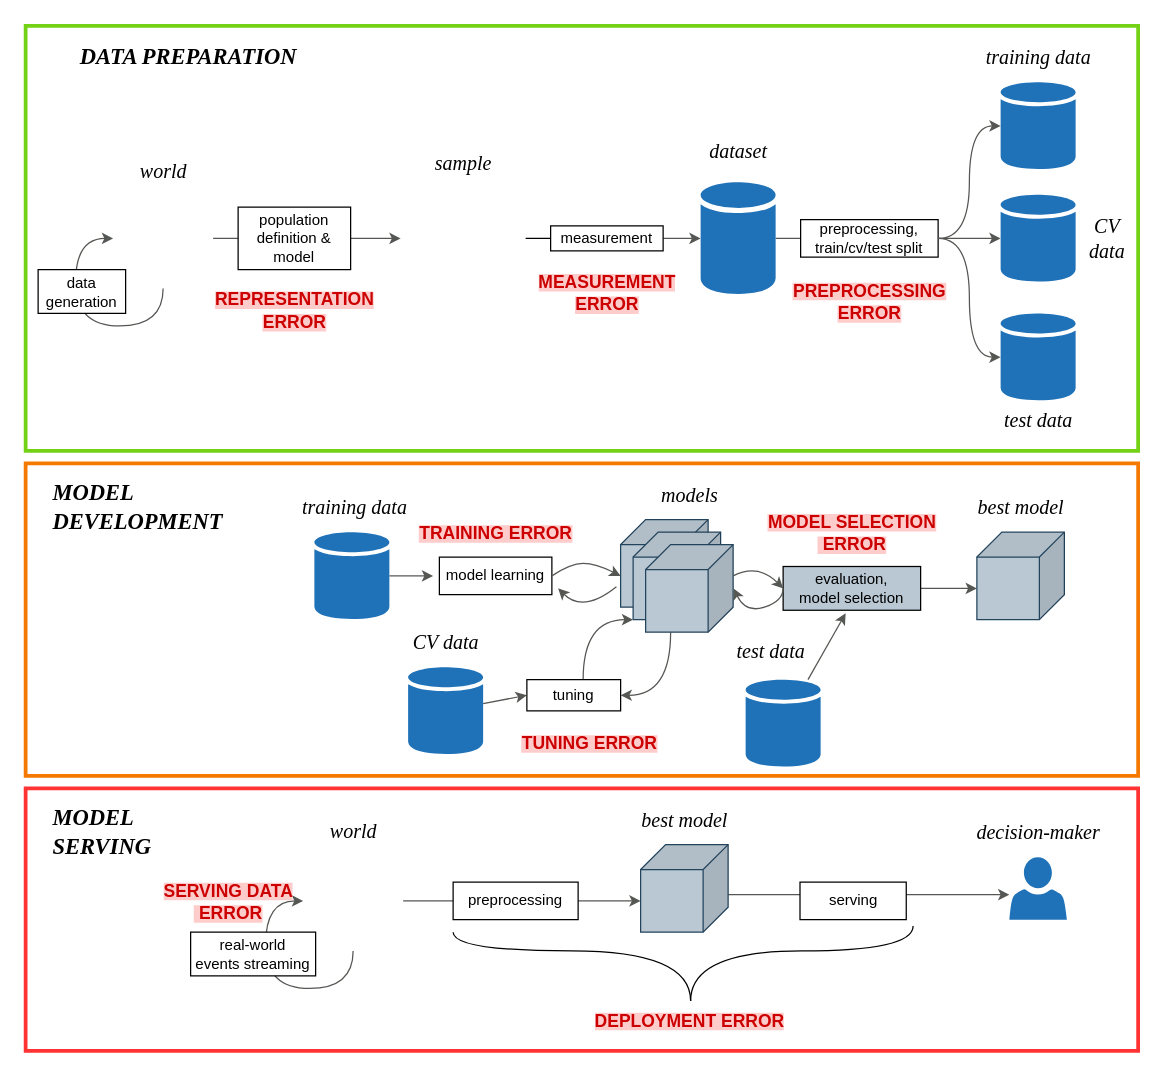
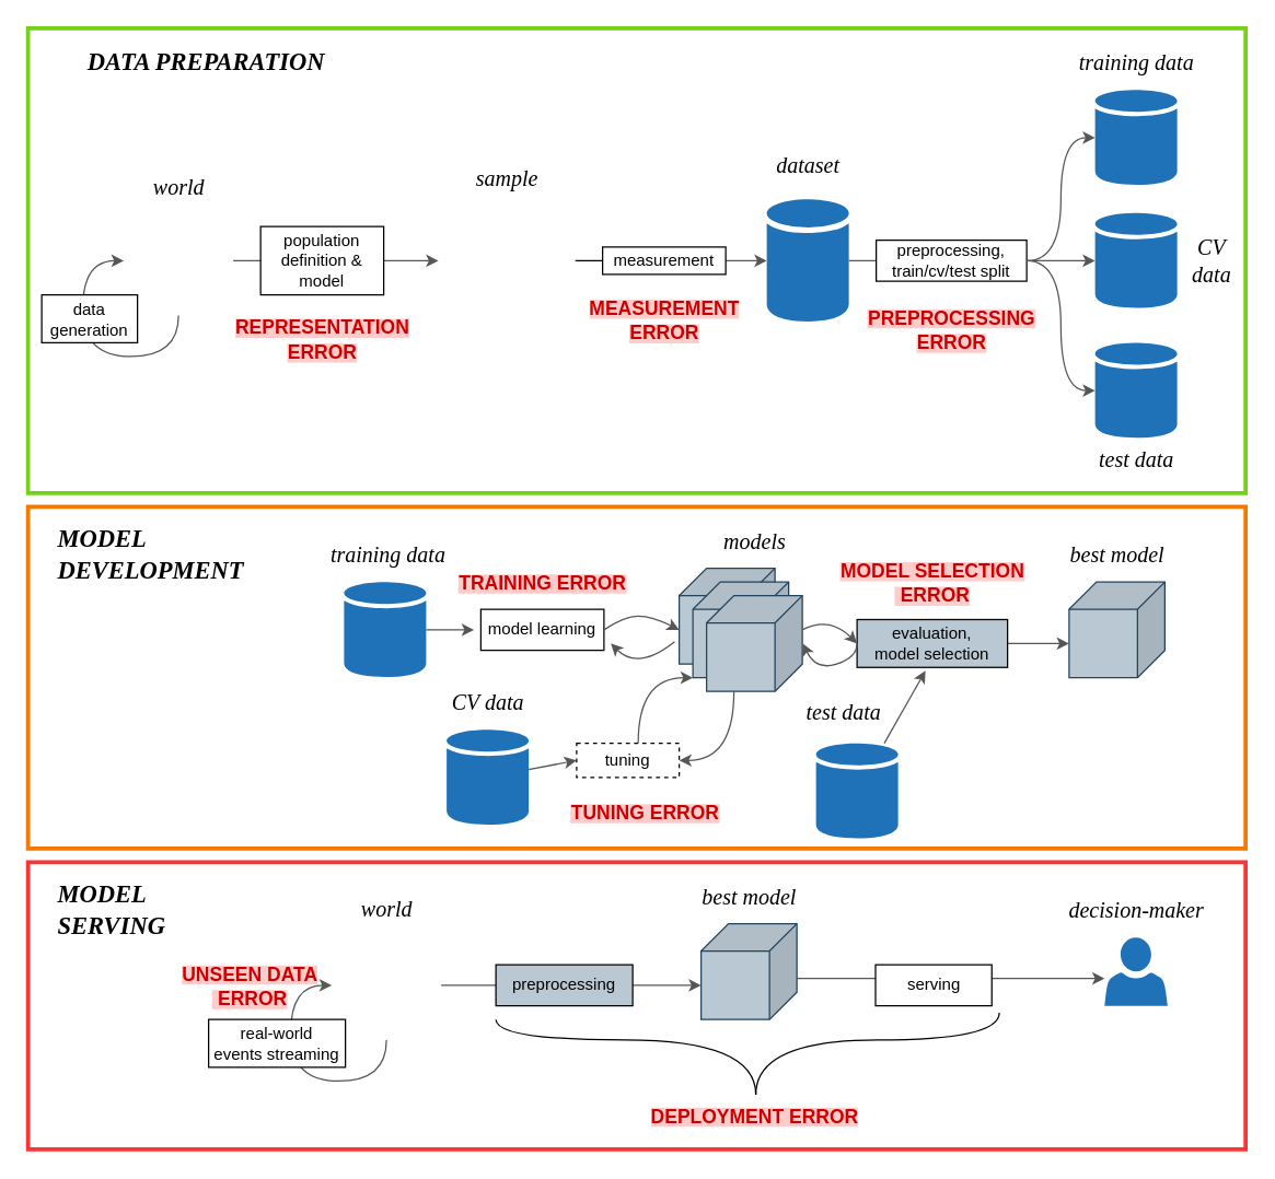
- <mxCell id="44" value="tuning" style="rounded=0;whiteSpace=wrap;html=1;" parent="1" vertex="1"><mxGeometry x="421" y="543" width="75" height="25" as="geometry" /></mxCell>
+ <mxCell id="44" value="tuning" style="rounded=0;whiteSpace=wrap;html=1;dashed=1;" parent="1" vertex="1"><mxGeometry x="421" y="543" width="75" height="25" as="geometry" /></mxCell>
- <mxCell id="70" value="&lt;div&gt;&lt;font style=&quot;background-color: rgb(255, 204, 204);&quot; color=&quot;#CC0000&quot;&gt;&lt;b&gt;&lt;font style=&quot;font-size: 15px;&quot;&gt;&lt;font style=&quot;font-size: 15px;&quot;&gt;&lt;font style=&quot;font-size: 15px;&quot;&gt;&lt;font style=&quot;font-size: 15px;&quot;&gt;&lt;font style=&quot;font-size: 14px;&quot;&gt;&lt;font style=&quot;font-size: 14px;&quot;&gt;SERVING DATA&lt;/font&gt;&lt;/font&gt;&lt;/font&gt;&lt;/font&gt;&lt;/font&gt;&lt;/font&gt;&lt;/b&gt;&lt;/font&gt;&lt;/div&gt;&lt;div&gt;&lt;font style=&quot;background-color: rgb(255, 204, 204);&quot; color=&quot;#CC0000&quot;&gt;&lt;b&gt;&lt;font style=&quot;font-size: 15px;&quot;&gt;&lt;font style=&quot;font-size: 15px;&quot;&gt;&lt;font style=&quot;font-size: 15px;&quot;&gt;&lt;font style=&quot;font-size: 15px;&quot;&gt;&lt;font style=&quot;font-size: 14px;&quot;&gt;&lt;font style=&quot;font-size: 14px;&quot;&gt;&amp;nbsp;ERROR&lt;/font&gt;&lt;/font&gt;&lt;/font&gt;&lt;/font&gt;&lt;/font&gt;&lt;/font&gt;&lt;/b&gt;&lt;/font&gt;&lt;/div&gt;" style="text;html=1;align=center;verticalAlign=middle;resizable=0;points=[];autosize=1;strokeColor=none;fillColor=none;" parent="1" vertex="1"><mxGeometry x="122" y="695" width="120" height="50" as="geometry" /></mxCell>
+ <mxCell id="70" value="&lt;div&gt;&lt;font style=&quot;background-color: rgb(255, 204, 204);&quot; color=&quot;#CC0000&quot;&gt;&lt;b&gt;&lt;font style=&quot;font-size: 15px;&quot;&gt;&lt;font style=&quot;font-size: 15px;&quot;&gt;&lt;font style=&quot;font-size: 15px;&quot;&gt;&lt;font style=&quot;font-size: 15px;&quot;&gt;&lt;font style=&quot;font-size: 14px;&quot;&gt;&lt;font style=&quot;font-size: 14px;&quot;&gt;UNSEEN DATA&lt;/font&gt;&lt;/font&gt;&lt;/font&gt;&lt;/font&gt;&lt;/font&gt;&lt;/font&gt;&lt;/b&gt;&lt;/font&gt;&lt;/div&gt;&lt;div&gt;&lt;font style=&quot;background-color: rgb(255, 204, 204);&quot; color=&quot;#CC0000&quot;&gt;&lt;b&gt;&lt;font style=&quot;font-size: 15px;&quot;&gt;&lt;font style=&quot;font-size: 15px;&quot;&gt;&lt;font style=&quot;font-size: 15px;&quot;&gt;&lt;font style=&quot;font-size: 15px;&quot;&gt;&lt;font style=&quot;font-size: 14px;&quot;&gt;&lt;font style=&quot;font-size: 14px;&quot;&gt;&amp;nbsp;ERROR&lt;/font&gt;&lt;/font&gt;&lt;/font&gt;&lt;/font&gt;&lt;/font&gt;&lt;/font&gt;&lt;/b&gt;&lt;/font&gt;&lt;/div&gt;" style="text;html=1;align=center;verticalAlign=middle;resizable=0;points=[];autosize=1;strokeColor=none;fillColor=none;" parent="1" vertex="1"><mxGeometry x="122" y="695" width="120" height="50" as="geometry" /></mxCell>
- <mxCell id="66" value="preprocessing" style="rounded=0;whiteSpace=wrap;html=1;" parent="1" vertex="1"><mxGeometry x="362" y="705" width="100" height="30" as="geometry" /></mxCell>
+ <mxCell id="66" value="preprocessing" style="rounded=0;whiteSpace=wrap;html=1;fillColor=#bac8d3;" parent="1" vertex="1"><mxGeometry x="362" y="705" width="100" height="30" as="geometry" /></mxCell>
